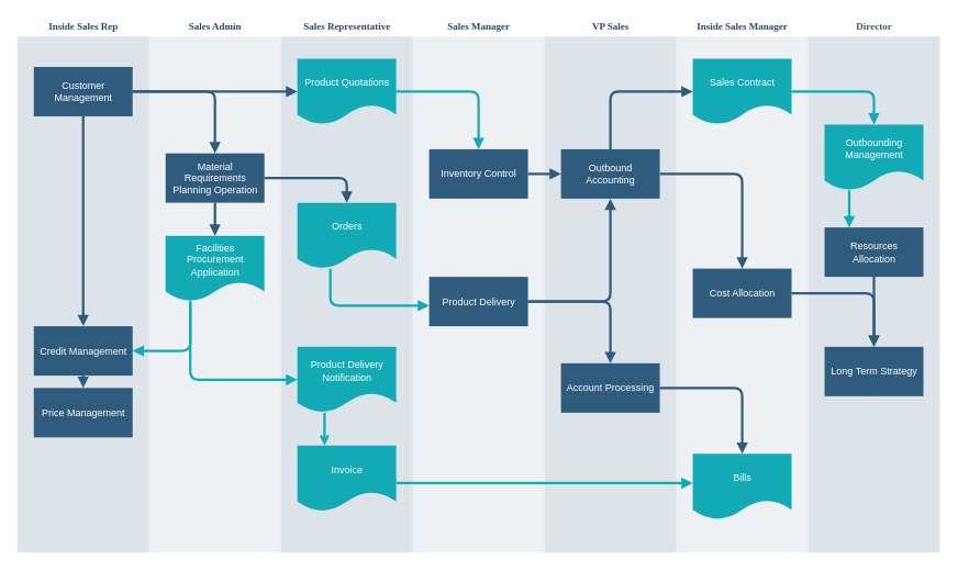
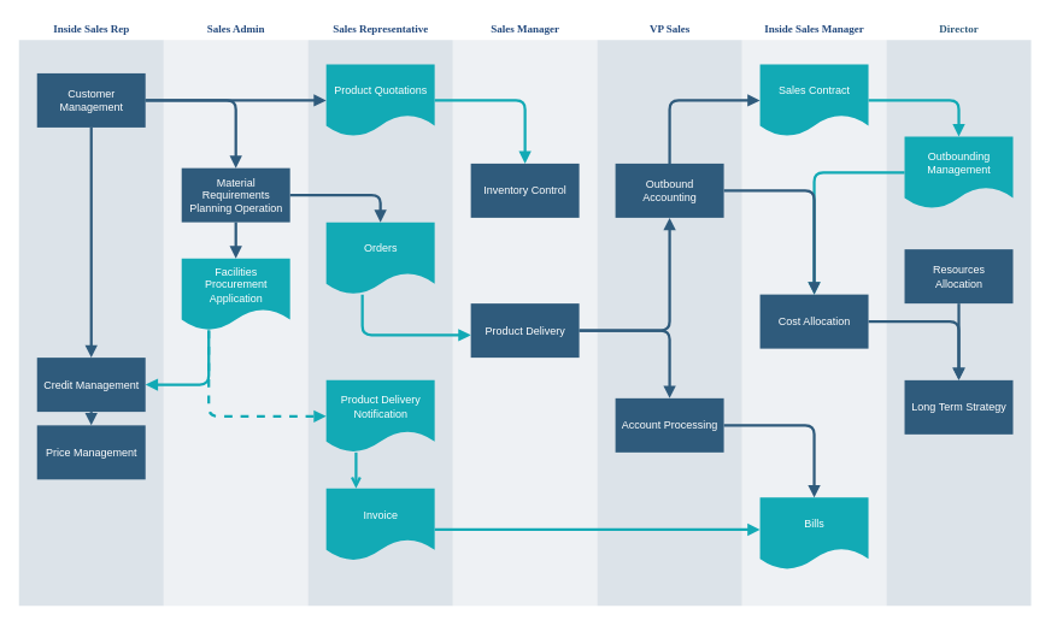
- <mxCell id="41" value="" style="edgeStyle=none;strokeColor=#2F5B7C;strokeWidth=3;html=1;endArrow=block;endFill=1;" parent="1" source="26" target="13" edge="1"><mxGeometry x="644.5" y="278.5" width="100" height="100" as="geometry"><mxPoint x="680.5" y="390.5" as="sourcePoint" /><mxPoint x="780.5" y="290.5" as="targetPoint" /></mxGeometry></mxCell>
- <mxCell id="33" value="" style="edgeStyle=segmentEdgeStyle;entryX=0.25;entryY=0;strokeColor=#12AAB5;strokeWidth=3;html=1;endArrow=block;endFill=1;" parent="28" source="29" target="30" edge="1"><mxGeometry width="100" height="100" relative="1" as="geometry"><mxPoint x="-120" y="260" as="sourcePoint" /><mxPoint x="-20" y="160" as="targetPoint" /></mxGeometry></mxCell>
+ <mxCell id="33" value="" style="edgeStyle=segmentEdgeStyle;strokeColor=#12AAB5;strokeWidth=3;html=1;endArrow=block;endFill=1;" parent="28" source="29" target="11" edge="1"><mxGeometry width="100" height="100" relative="1" as="geometry"><mxPoint x="-120" y="260" as="sourcePoint" /><mxPoint x="-20" y="160" as="targetPoint" /></mxGeometry></mxCell>
- <mxCell id="37" value="" style="edgeStyle=segmentEdgeStyle;strokeColor=#12AAB5;strokeWidth=3;html=1;endArrow=block;endFill=1;" parent="1" source="17" target="22" edge="1"><mxGeometry x="234.5" y="433.5" width="100" height="100" as="geometry"><mxPoint x="380.5" y="750.5" as="sourcePoint" /><mxPoint x="480.5" y="650.5" as="targetPoint" /><Array as="points"><mxPoint x="230.5" y="460.5" /></Array></mxGeometry></mxCell>
+ <mxCell id="37" value="" style="edgeStyle=segmentEdgeStyle;strokeColor=#12AAB5;strokeWidth=3;html=1;endArrow=block;endFill=1;dashed=1;" parent="1" source="17" target="22" edge="1"><mxGeometry x="234.5" y="433.5" width="100" height="100" as="geometry"><mxPoint x="380.5" y="750.5" as="sourcePoint" /><mxPoint x="480.5" y="650.5" as="targetPoint" /><Array as="points"><mxPoint x="230.5" y="460.5" /></Array></mxGeometry></mxCell>
